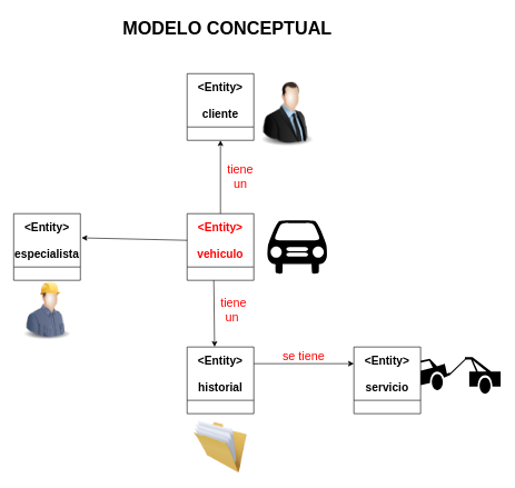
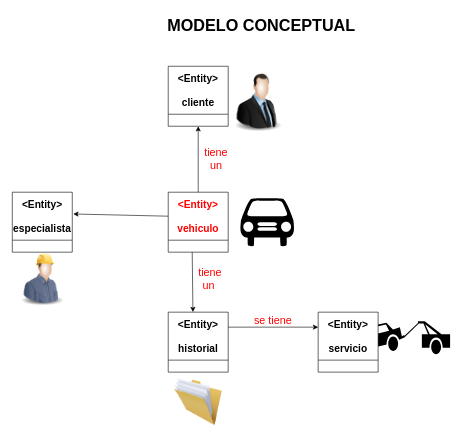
- <mxCell id="13" value="MODELO CONCEPTUAL" style="text;strokeColor=none;fillColor=none;html=1;fontSize=27;fontStyle=1;verticalAlign=middle;align=center;" vertex="1" parent="1"><mxGeometry x="160" y="20" width="360" height="45" as="geometry" /></mxCell>
+ <mxCell id="13" value="MODELO CONCEPTUAL" style="text;strokeColor=none;fillColor=none;html=1;fontSize=27;fontStyle=1;verticalAlign=middle;align=center;" vertex="1" parent="1"><mxGeometry x="255" y="20" width="360" height="45" as="geometry" /></mxCell>
